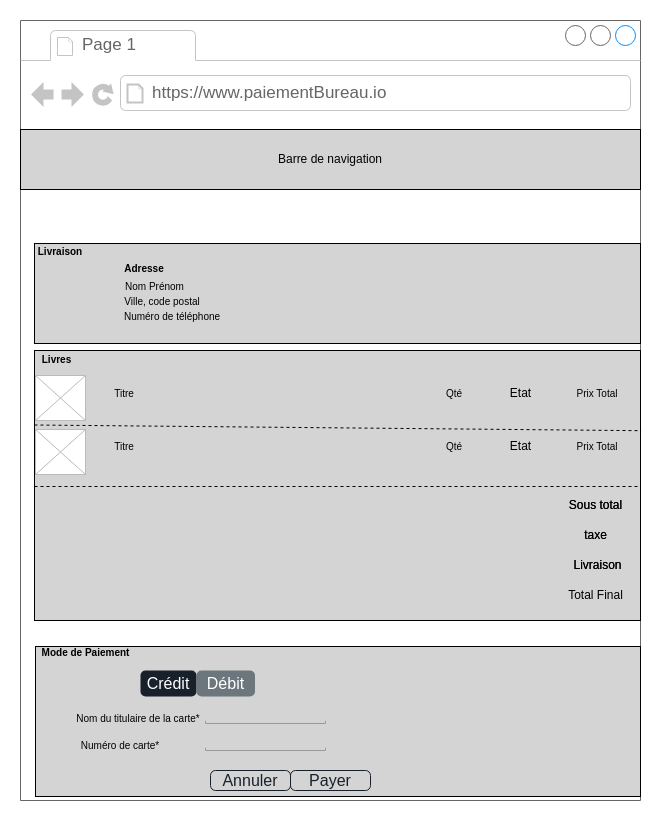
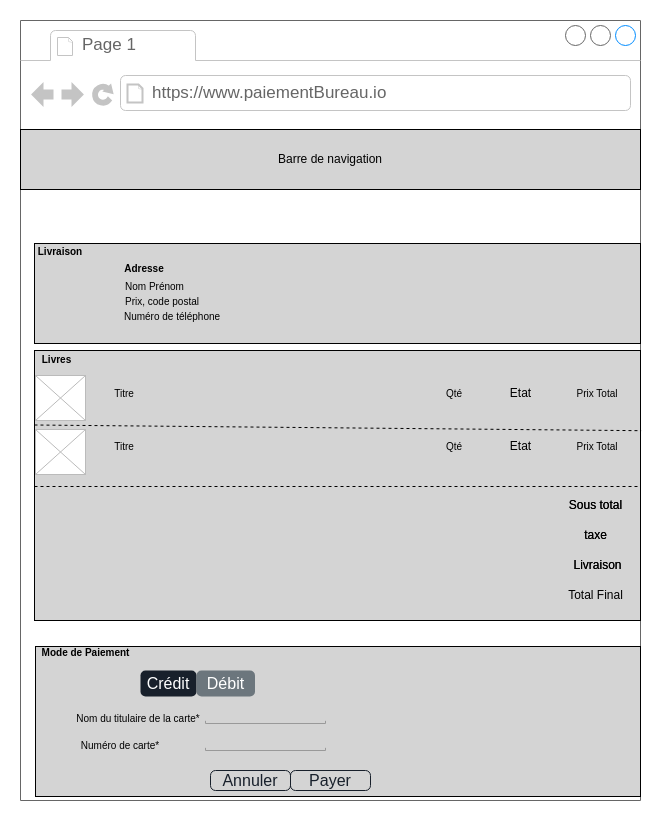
- <mxCell id="9" value="Ville, code postal" style="text;html=1;strokeColor=none;fillColor=none;align=center;verticalAlign=middle;whiteSpace=wrap;rounded=0;fontSize=10;" parent="2" vertex="1"><mxGeometry x="100" y="273" width="84" height="15" as="geometry" /></mxCell>
+ <mxCell id="9" value="Prix, code postal" style="text;html=1;strokeColor=none;fillColor=none;align=center;verticalAlign=middle;whiteSpace=wrap;rounded=0;fontSize=10;" parent="2" vertex="1"><mxGeometry x="100" y="273" width="84" height="15" as="geometry" /></mxCell>
